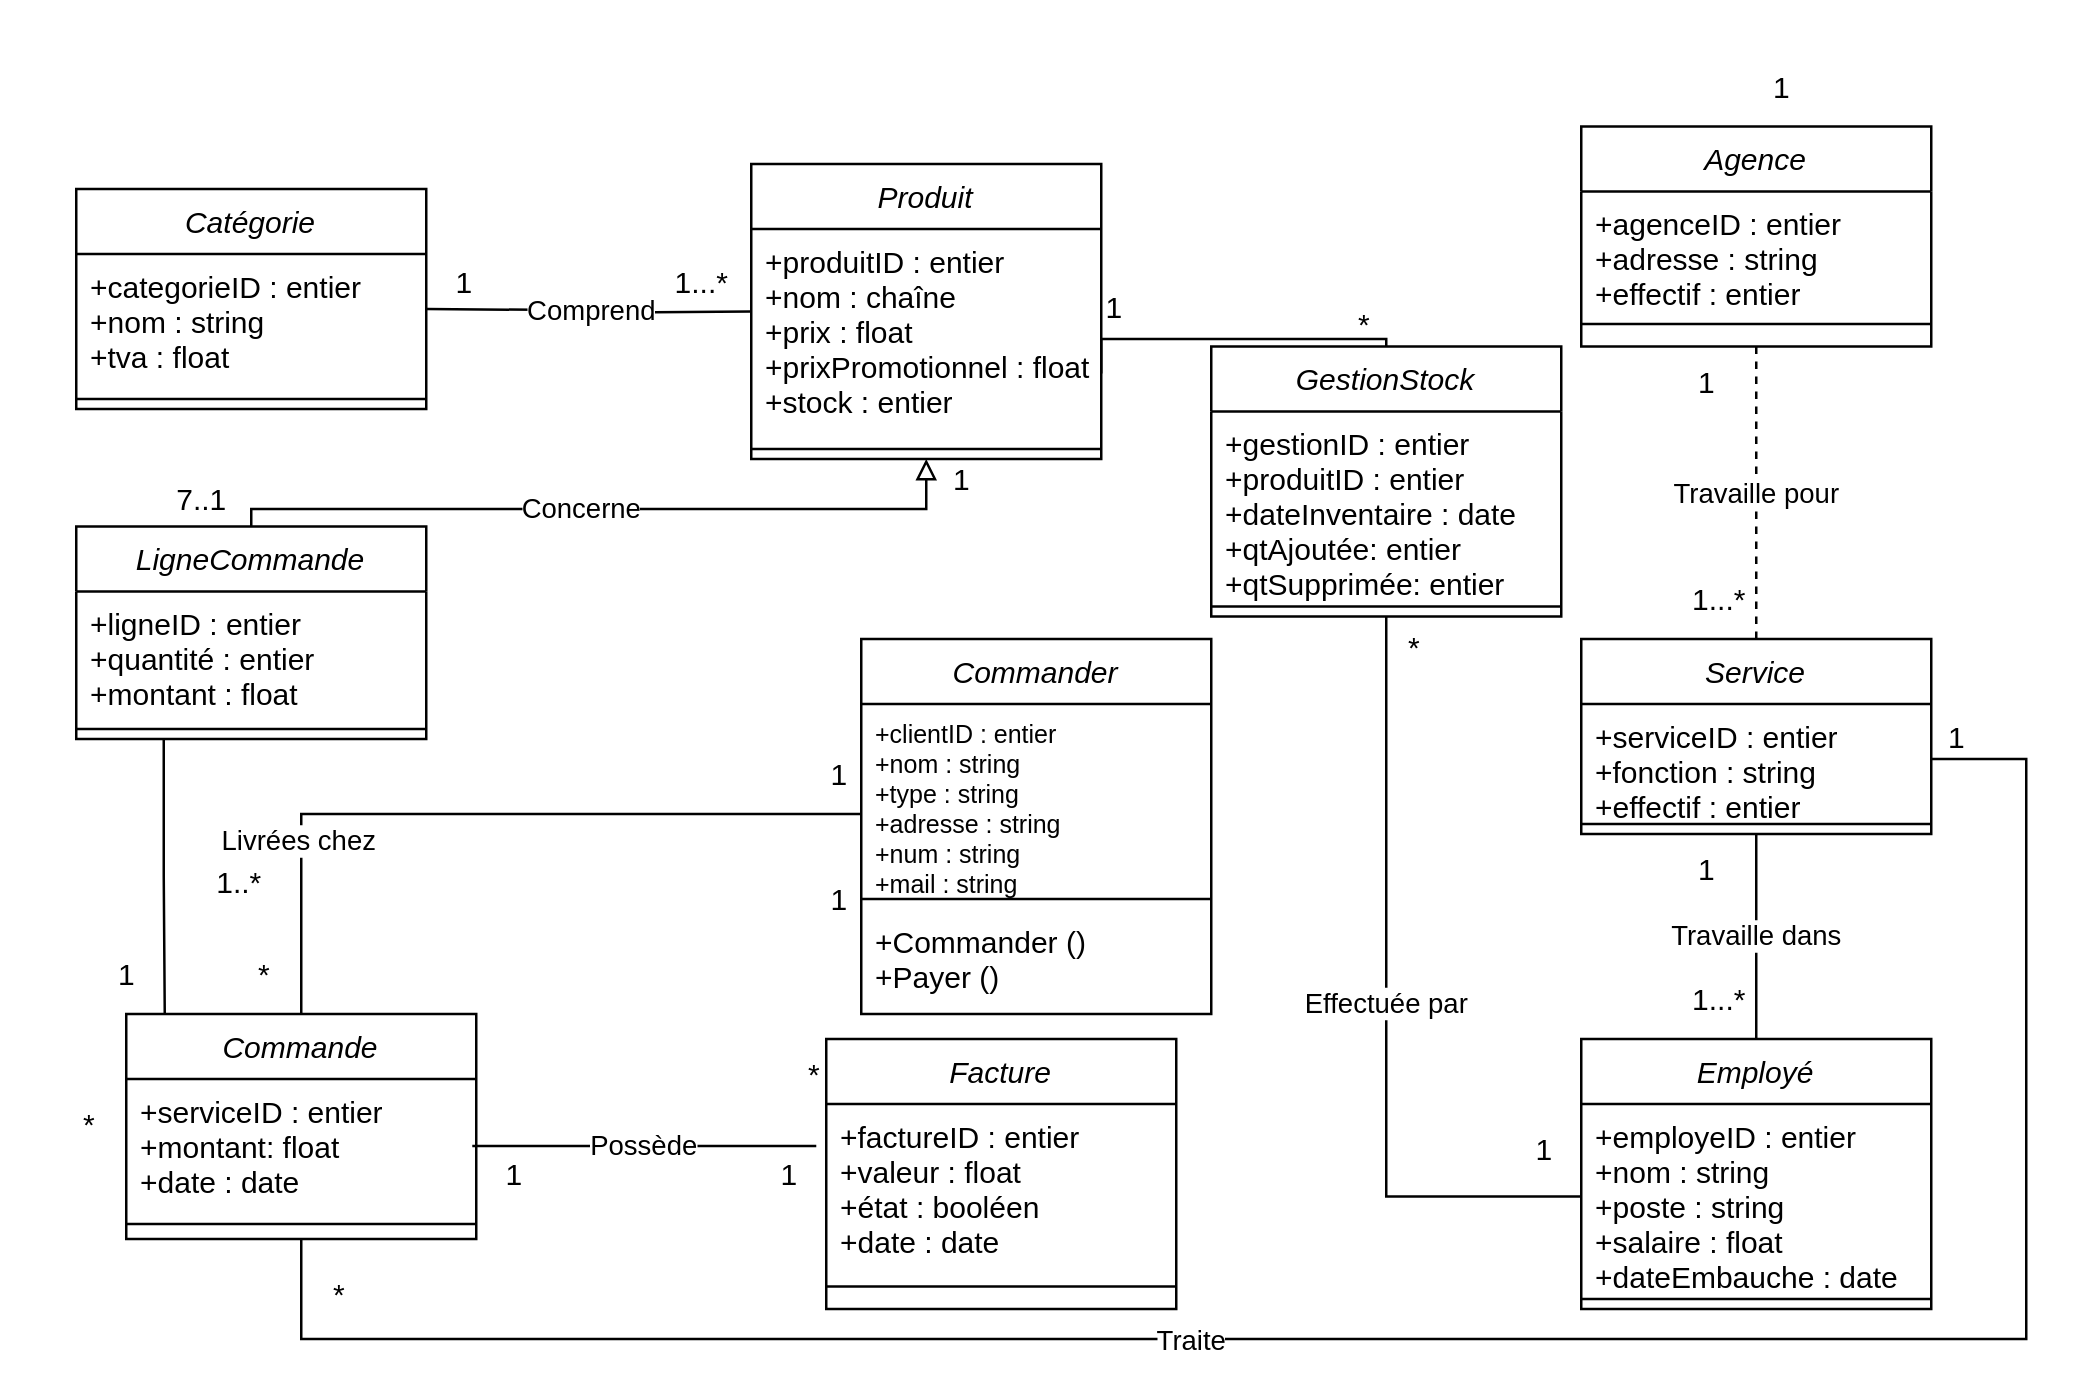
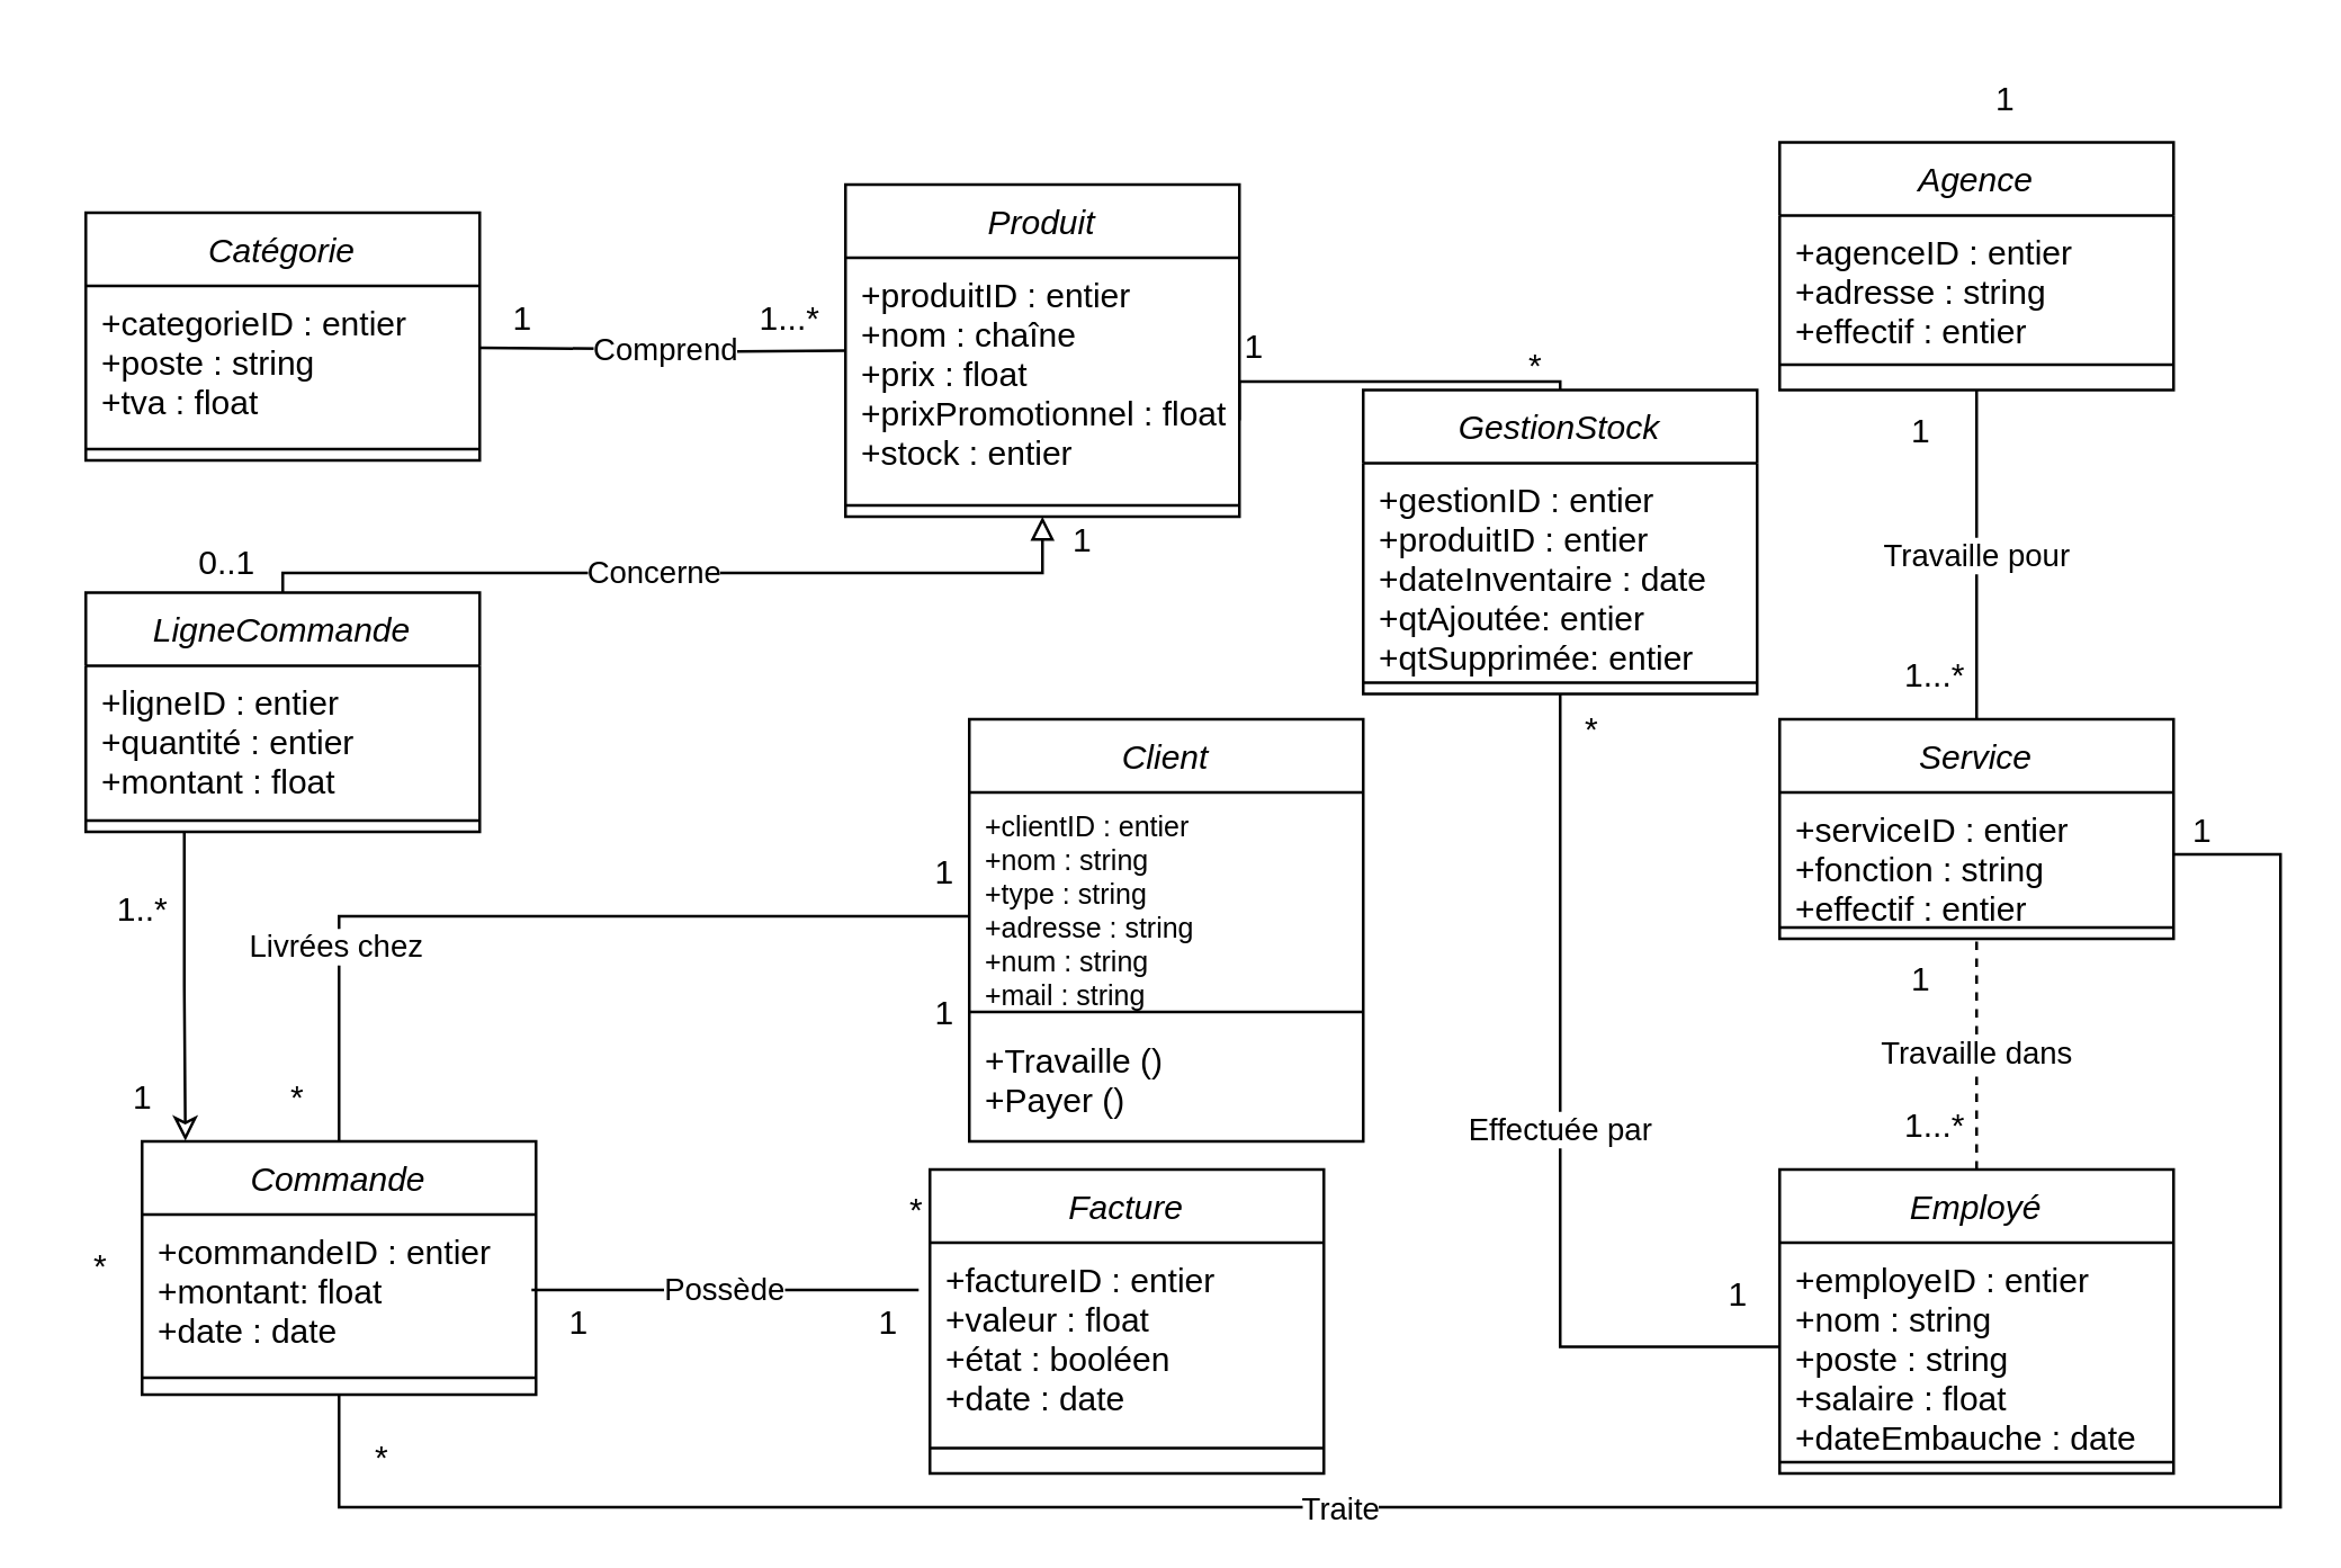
- <mxCell id="10" value="+categorieID : entier&#10;+nom : string&#10;+tva : float" style="text;align=left;verticalAlign=top;spacingLeft=4;spacingRight=4;overflow=hidden;rotatable=0;points=[[0,0.5],[1,0.5]];portConstraint=eastwest;" vertex="1" parent="9"><mxGeometry y="26" width="140" height="54" as="geometry" /></mxCell>
+ <mxCell id="10" value="+categorieID : entier&#10;+poste : string&#10;+tva : float" style="text;align=left;verticalAlign=top;spacingLeft=4;spacingRight=4;overflow=hidden;rotatable=0;points=[[0,0.5],[1,0.5]];portConstraint=eastwest;" vertex="1" parent="9"><mxGeometry y="26" width="140" height="54" as="geometry" /></mxCell>
- <mxCell id="21" value="Travaille pour" style="edgeStyle=orthogonalEdgeStyle;rounded=0;orthogonalLoop=1;jettySize=auto;html=1;exitX=0.5;exitY=1;exitDx=0;exitDy=0;strokeColor=default;startArrow=none;startFill=0;endArrow=none;endFill=0;dashed=1;" edge="1" parent="1" source="22" target="28"><mxGeometry relative="1" as="geometry" /></mxCell>
+ <mxCell id="21" value="Travaille pour" style="edgeStyle=orthogonalEdgeStyle;rounded=0;orthogonalLoop=1;jettySize=auto;html=1;exitX=0.5;exitY=1;exitDx=0;exitDy=0;strokeColor=default;startArrow=none;startFill=0;endArrow=none;endFill=0;" edge="1" parent="1" source="22" target="28"><mxGeometry relative="1" as="geometry" /></mxCell>
- <mxCell id="56" value="7..1" style="text;html=1;align=center;verticalAlign=middle;resizable=0;points=[];autosize=1;strokeColor=none;fillColor=none;" vertex="1" parent="1"><mxGeometry x="60" y="185" width="40" height="30" as="geometry" /></mxCell>
+ <mxCell id="56" value="0..1" style="text;html=1;align=center;verticalAlign=middle;resizable=0;points=[];autosize=1;strokeColor=none;fillColor=none;" vertex="1" parent="1"><mxGeometry x="60" y="185" width="40" height="30" as="geometry" /></mxCell>
- <mxCell id="12" value="Commander" style="swimlane;fontStyle=2;align=center;verticalAlign=top;childLayout=stackLayout;horizontal=1;startSize=26;horizontalStack=0;resizeParent=1;resizeLast=0;collapsible=1;marginBottom=0;rounded=0;shadow=0;strokeWidth=1;" vertex="1" parent="1"><mxGeometry x="344" y="255" width="140" height="150" as="geometry"><mxRectangle x="230" y="140" width="160" height="26" as="alternateBounds" /></mxGeometry></mxCell>
+ <mxCell id="12" value="Client" style="swimlane;fontStyle=2;align=center;verticalAlign=top;childLayout=stackLayout;horizontal=1;startSize=26;horizontalStack=0;resizeParent=1;resizeLast=0;collapsible=1;marginBottom=0;rounded=0;shadow=0;strokeWidth=1;" vertex="1" parent="1"><mxGeometry x="344" y="255" width="140" height="150" as="geometry"><mxRectangle x="230" y="140" width="160" height="26" as="alternateBounds" /></mxGeometry></mxCell>
- <mxCell id="57" value="1..*" style="text;html=1;align=center;verticalAlign=middle;resizable=0;points=[];autosize=1;strokeColor=none;fillColor=none;" vertex="1" parent="1"><mxGeometry x="75" y="338" width="40" height="30" as="geometry" /></mxCell>
+ <mxCell id="57" value="1..*" style="text;html=1;align=center;verticalAlign=middle;resizable=0;points=[];autosize=1;strokeColor=none;fillColor=none;" vertex="1" parent="1"><mxGeometry x="30" y="308" width="40" height="30" as="geometry" /></mxCell>
- <mxCell id="15" value="+Commander ()&#10;+Payer ()" style="text;align=left;verticalAlign=top;spacingLeft=4;spacingRight=4;overflow=hidden;rotatable=0;points=[[0,0.5],[1,0.5]];portConstraint=eastwest;" vertex="1" parent="12"><mxGeometry y="108" width="140" height="42" as="geometry" /></mxCell>
+ <mxCell id="15" value="+Travaille ()&#10;+Payer ()" style="text;align=left;verticalAlign=top;spacingLeft=4;spacingRight=4;overflow=hidden;rotatable=0;points=[[0,0.5],[1,0.5]];portConstraint=eastwest;" vertex="1" parent="12"><mxGeometry y="108" width="140" height="42" as="geometry" /></mxCell>
- <mxCell id="5" value="Travaille dans" style="edgeStyle=orthogonalEdgeStyle;rounded=0;orthogonalLoop=1;jettySize=auto;html=1;exitX=0.5;exitY=0;exitDx=0;exitDy=0;entryX=0.5;entryY=1;entryDx=0;entryDy=0;endArrow=none;endFill=0;" edge="1" parent="1" source="6" target="28"><mxGeometry relative="1" as="geometry" /></mxCell>
+ <mxCell id="5" value="Travaille dans" style="edgeStyle=orthogonalEdgeStyle;rounded=0;orthogonalLoop=1;jettySize=auto;html=1;exitX=0.5;exitY=0;exitDx=0;exitDy=0;entryX=0.5;entryY=1;entryDx=0;entryDy=0;endArrow=none;endFill=0;dashed=1;" edge="1" parent="1" source="6" target="28"><mxGeometry relative="1" as="geometry" /></mxCell>
- <mxCell id="51" style="edgeStyle=orthogonalEdgeStyle;rounded=0;orthogonalLoop=1;jettySize=auto;html=1;exitX=0.25;exitY=1;exitDx=0;exitDy=0;entryX=0.11;entryY=-0.002;entryDx=0;entryDy=0;entryPerimeter=0;endArrow=none;endFill=0;" edge="1" parent="1" source="52" target="18"><mxGeometry relative="1" as="geometry" /></mxCell>
+ <mxCell id="51" style="edgeStyle=orthogonalEdgeStyle;rounded=0;orthogonalLoop=1;jettySize=auto;html=1;exitX=0.25;exitY=1;exitDx=0;exitDy=0;entryX=0.11;entryY=-0.002;entryDx=0;entryDy=0;entryPerimeter=0;endArrow=classic;endFill=0;" edge="1" parent="1" source="52" target="18"><mxGeometry relative="1" as="geometry" /></mxCell>
- <mxCell id="19" value="+serviceID : entier&#10;+montant: float&#10;+date : date" style="text;align=left;verticalAlign=top;spacingLeft=4;spacingRight=4;overflow=hidden;rotatable=0;points=[[0,0.5],[1,0.5]];portConstraint=eastwest;" vertex="1" parent="18"><mxGeometry y="26" width="140" height="54" as="geometry" /></mxCell>
+ <mxCell id="19" value="+commandeID : entier&#10;+montant: float&#10;+date : date" style="text;align=left;verticalAlign=top;spacingLeft=4;spacingRight=4;overflow=hidden;rotatable=0;points=[[0,0.5],[1,0.5]];portConstraint=eastwest;" vertex="1" parent="18"><mxGeometry y="26" width="140" height="54" as="geometry" /></mxCell>
